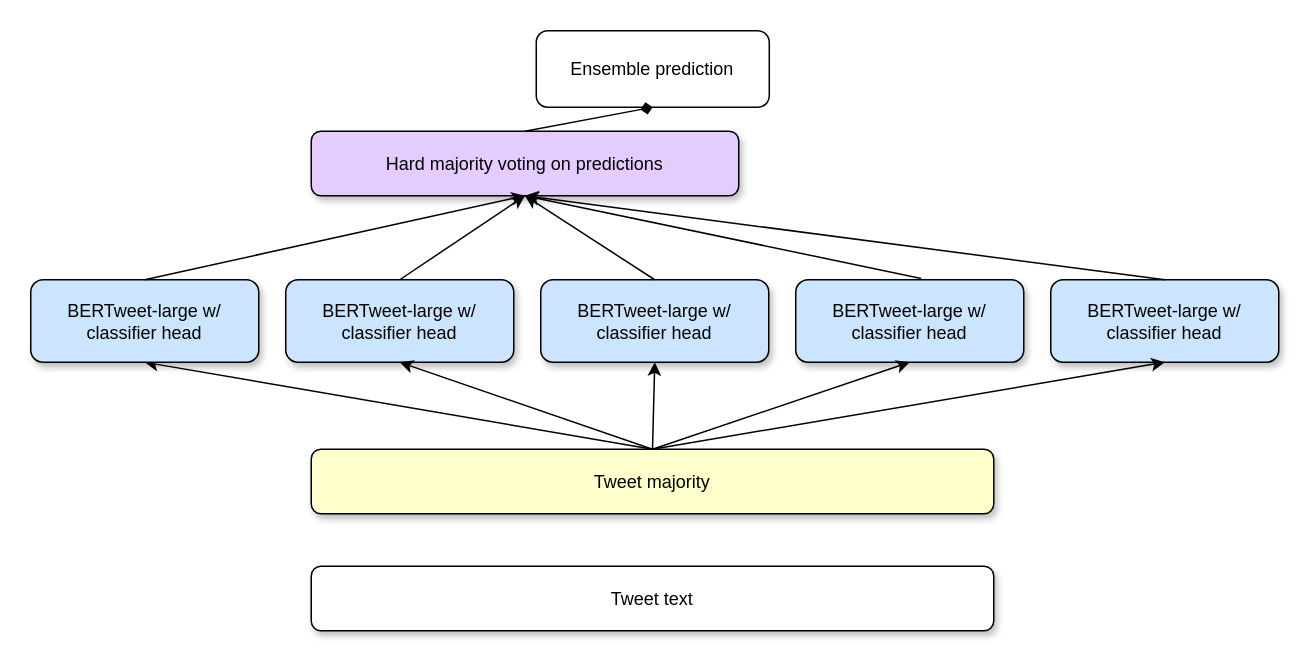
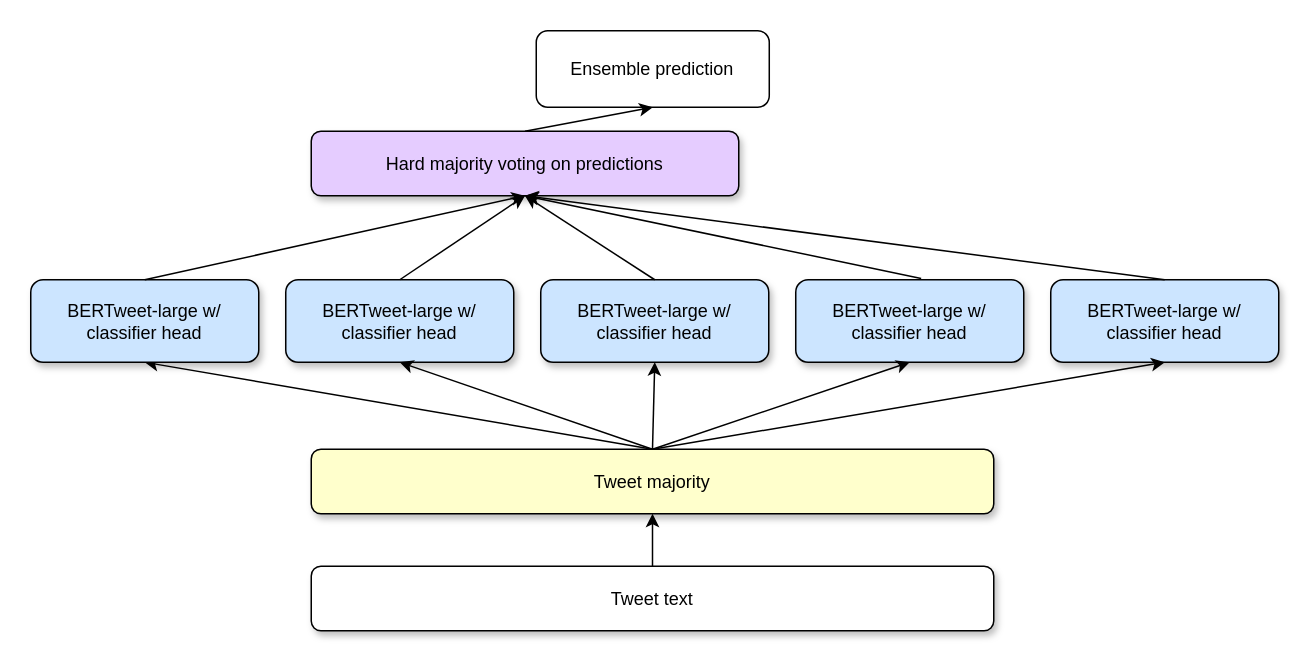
- <mxCell id="17" value="" style="endArrow=diamond;html=1;rounded=0;fontSize=14;strokeWidth=1;shadow=0;exitX=0.5;exitY=0;exitDx=0;exitDy=0;entryX=0.5;entryY=1;entryDx=0;entryDy=0;" edge="1" parent="1" source="15" target="16"><mxGeometry width="50" height="50" relative="1" as="geometry"><mxPoint x="611" y="50" as="sourcePoint" /><mxPoint x="612.5" y="-18" as="targetPoint" /></mxGeometry></mxCell>
+ <mxCell id="17" value="" style="endArrow=classic;html=1;rounded=0;fontSize=14;strokeWidth=1;shadow=0;exitX=0.5;exitY=0;exitDx=0;exitDy=0;entryX=0.5;entryY=1;entryDx=0;entryDy=0;" edge="1" parent="1" source="15" target="16"><mxGeometry width="50" height="50" relative="1" as="geometry"><mxPoint x="611" y="50" as="sourcePoint" /><mxPoint x="612.5" y="-18" as="targetPoint" /></mxGeometry></mxCell>
+ <mxCell id="2" value="" style="endArrow=classic;html=1;rounded=0;fontSize=14;strokeWidth=1;shadow=0;exitX=0.5;exitY=0;exitDx=0;exitDy=0;entryX=0.5;entryY=1;entryDx=0;entryDy=0;" parent="1" source="5" target="3" edge="1"><mxGeometry width="50" height="50" relative="1" as="geometry"><mxPoint x="434.5" y="356" as="sourcePoint" /><mxPoint x="431" y="309" as="targetPoint" /></mxGeometry></mxCell>
